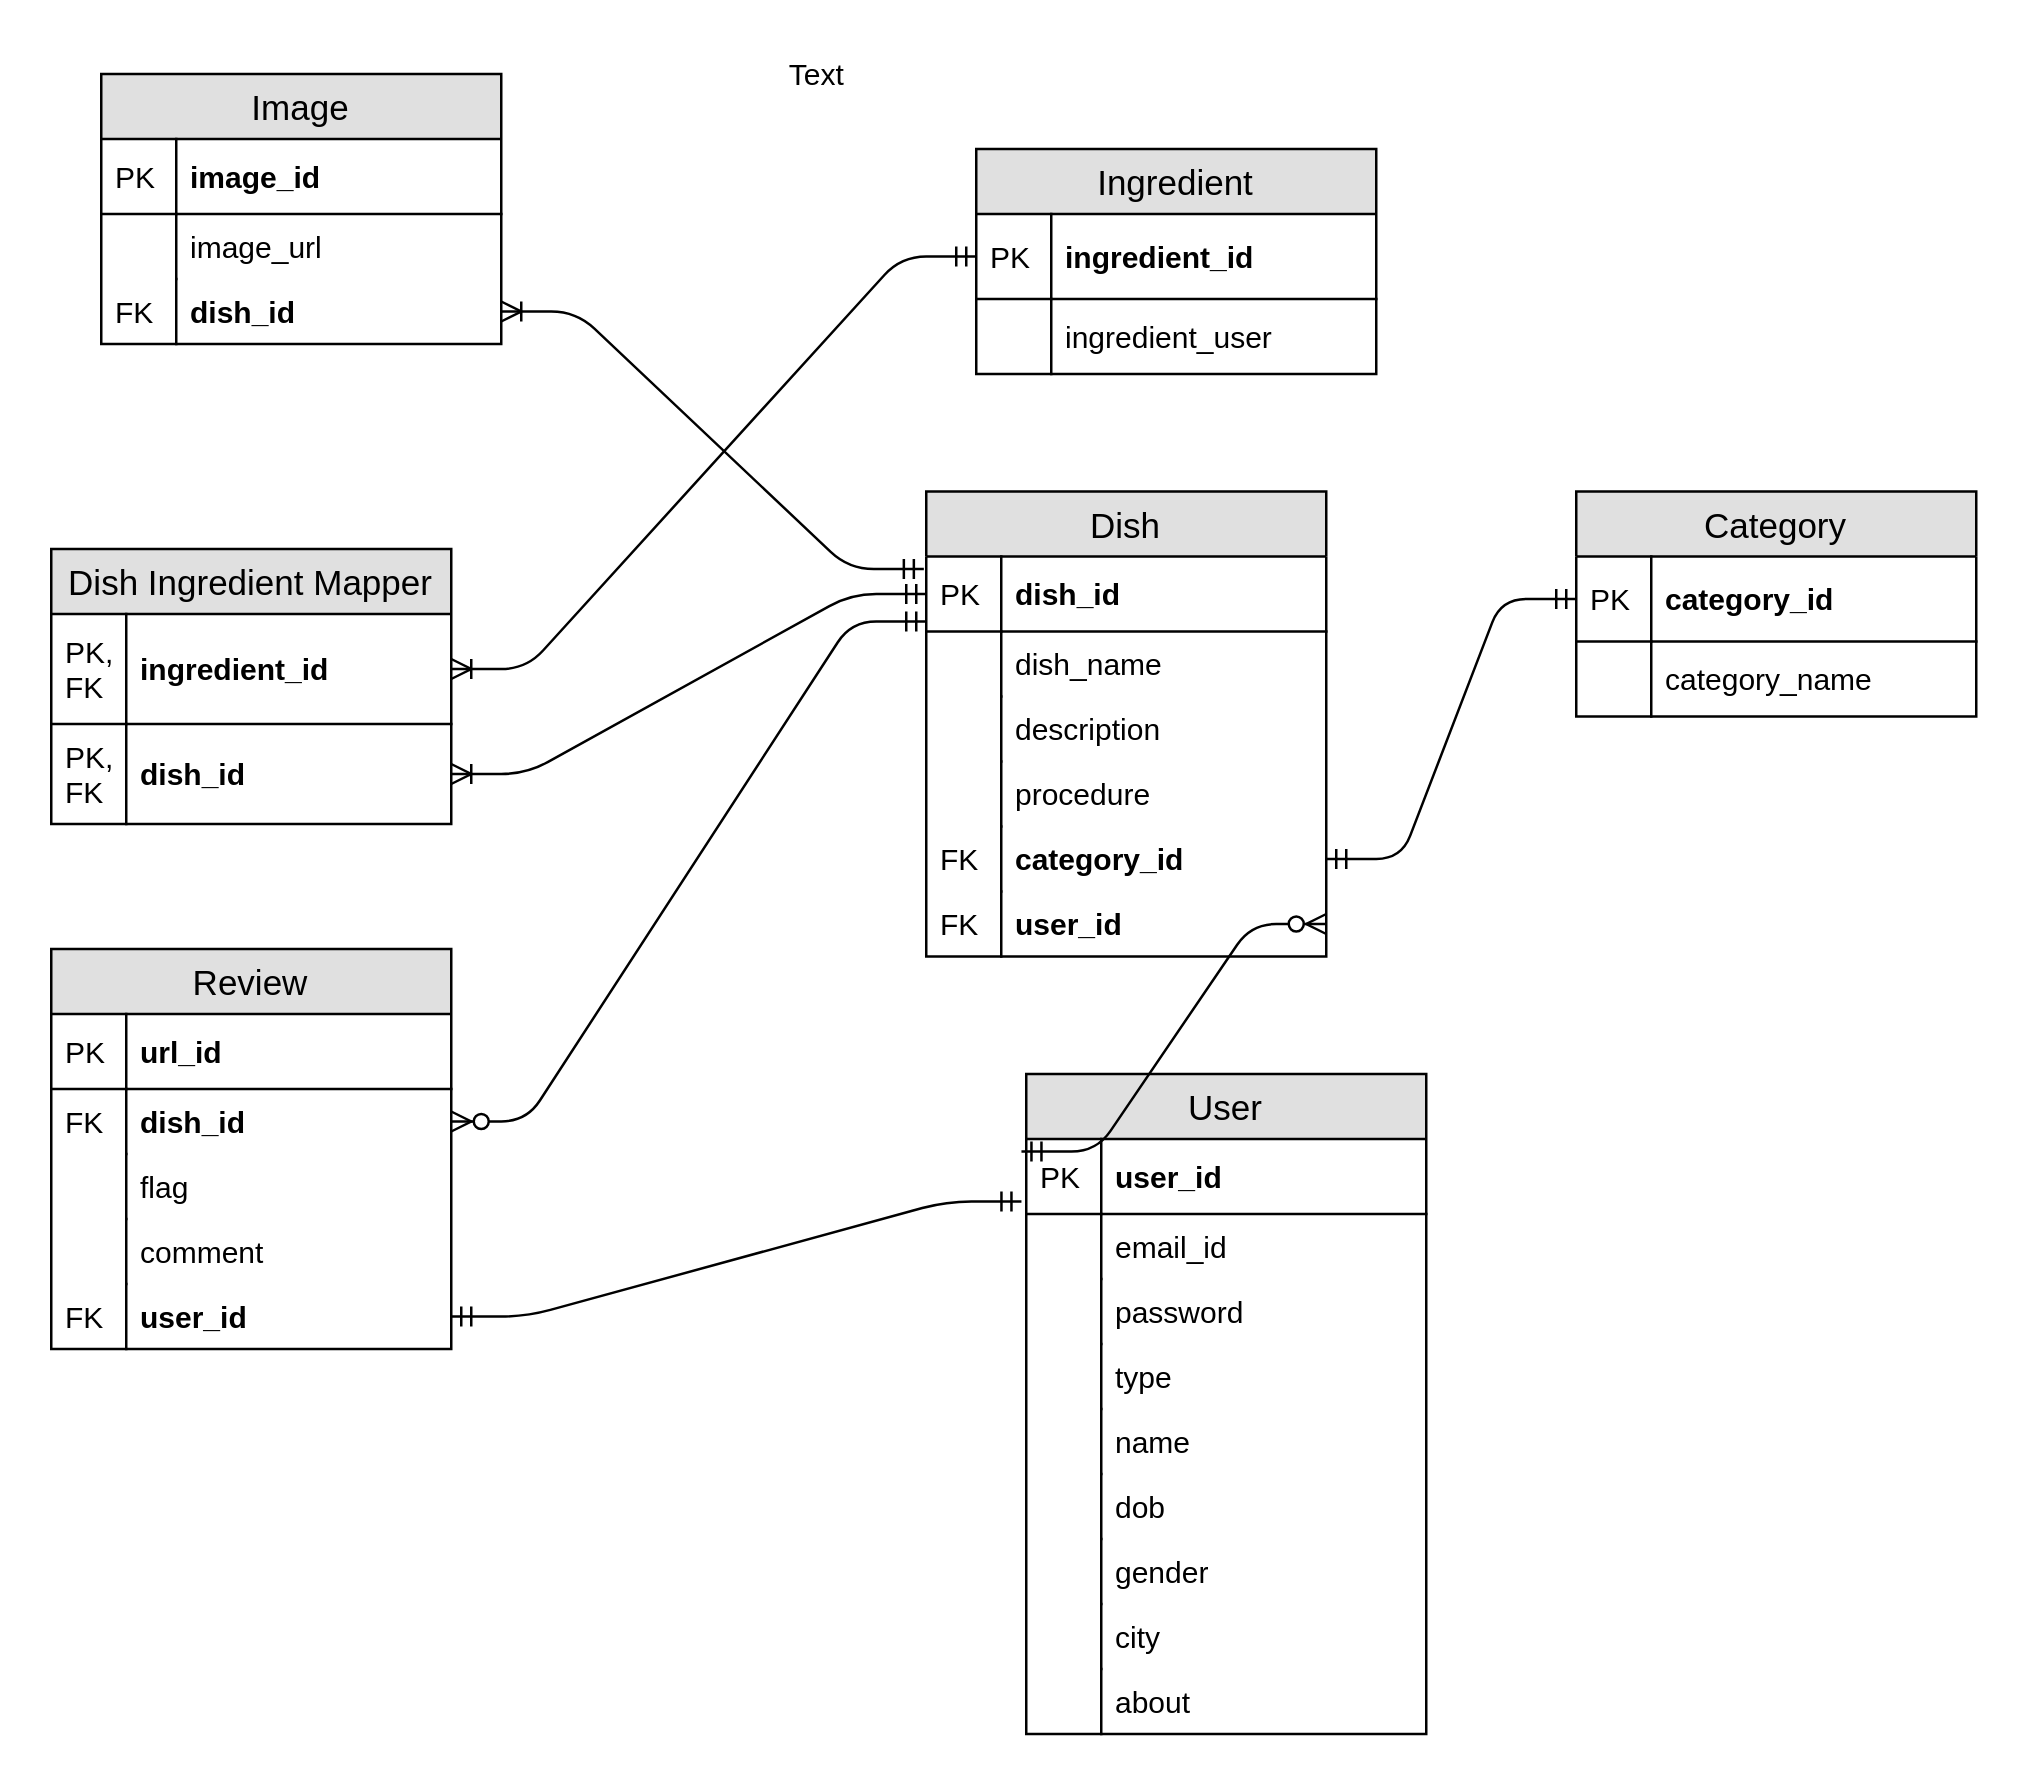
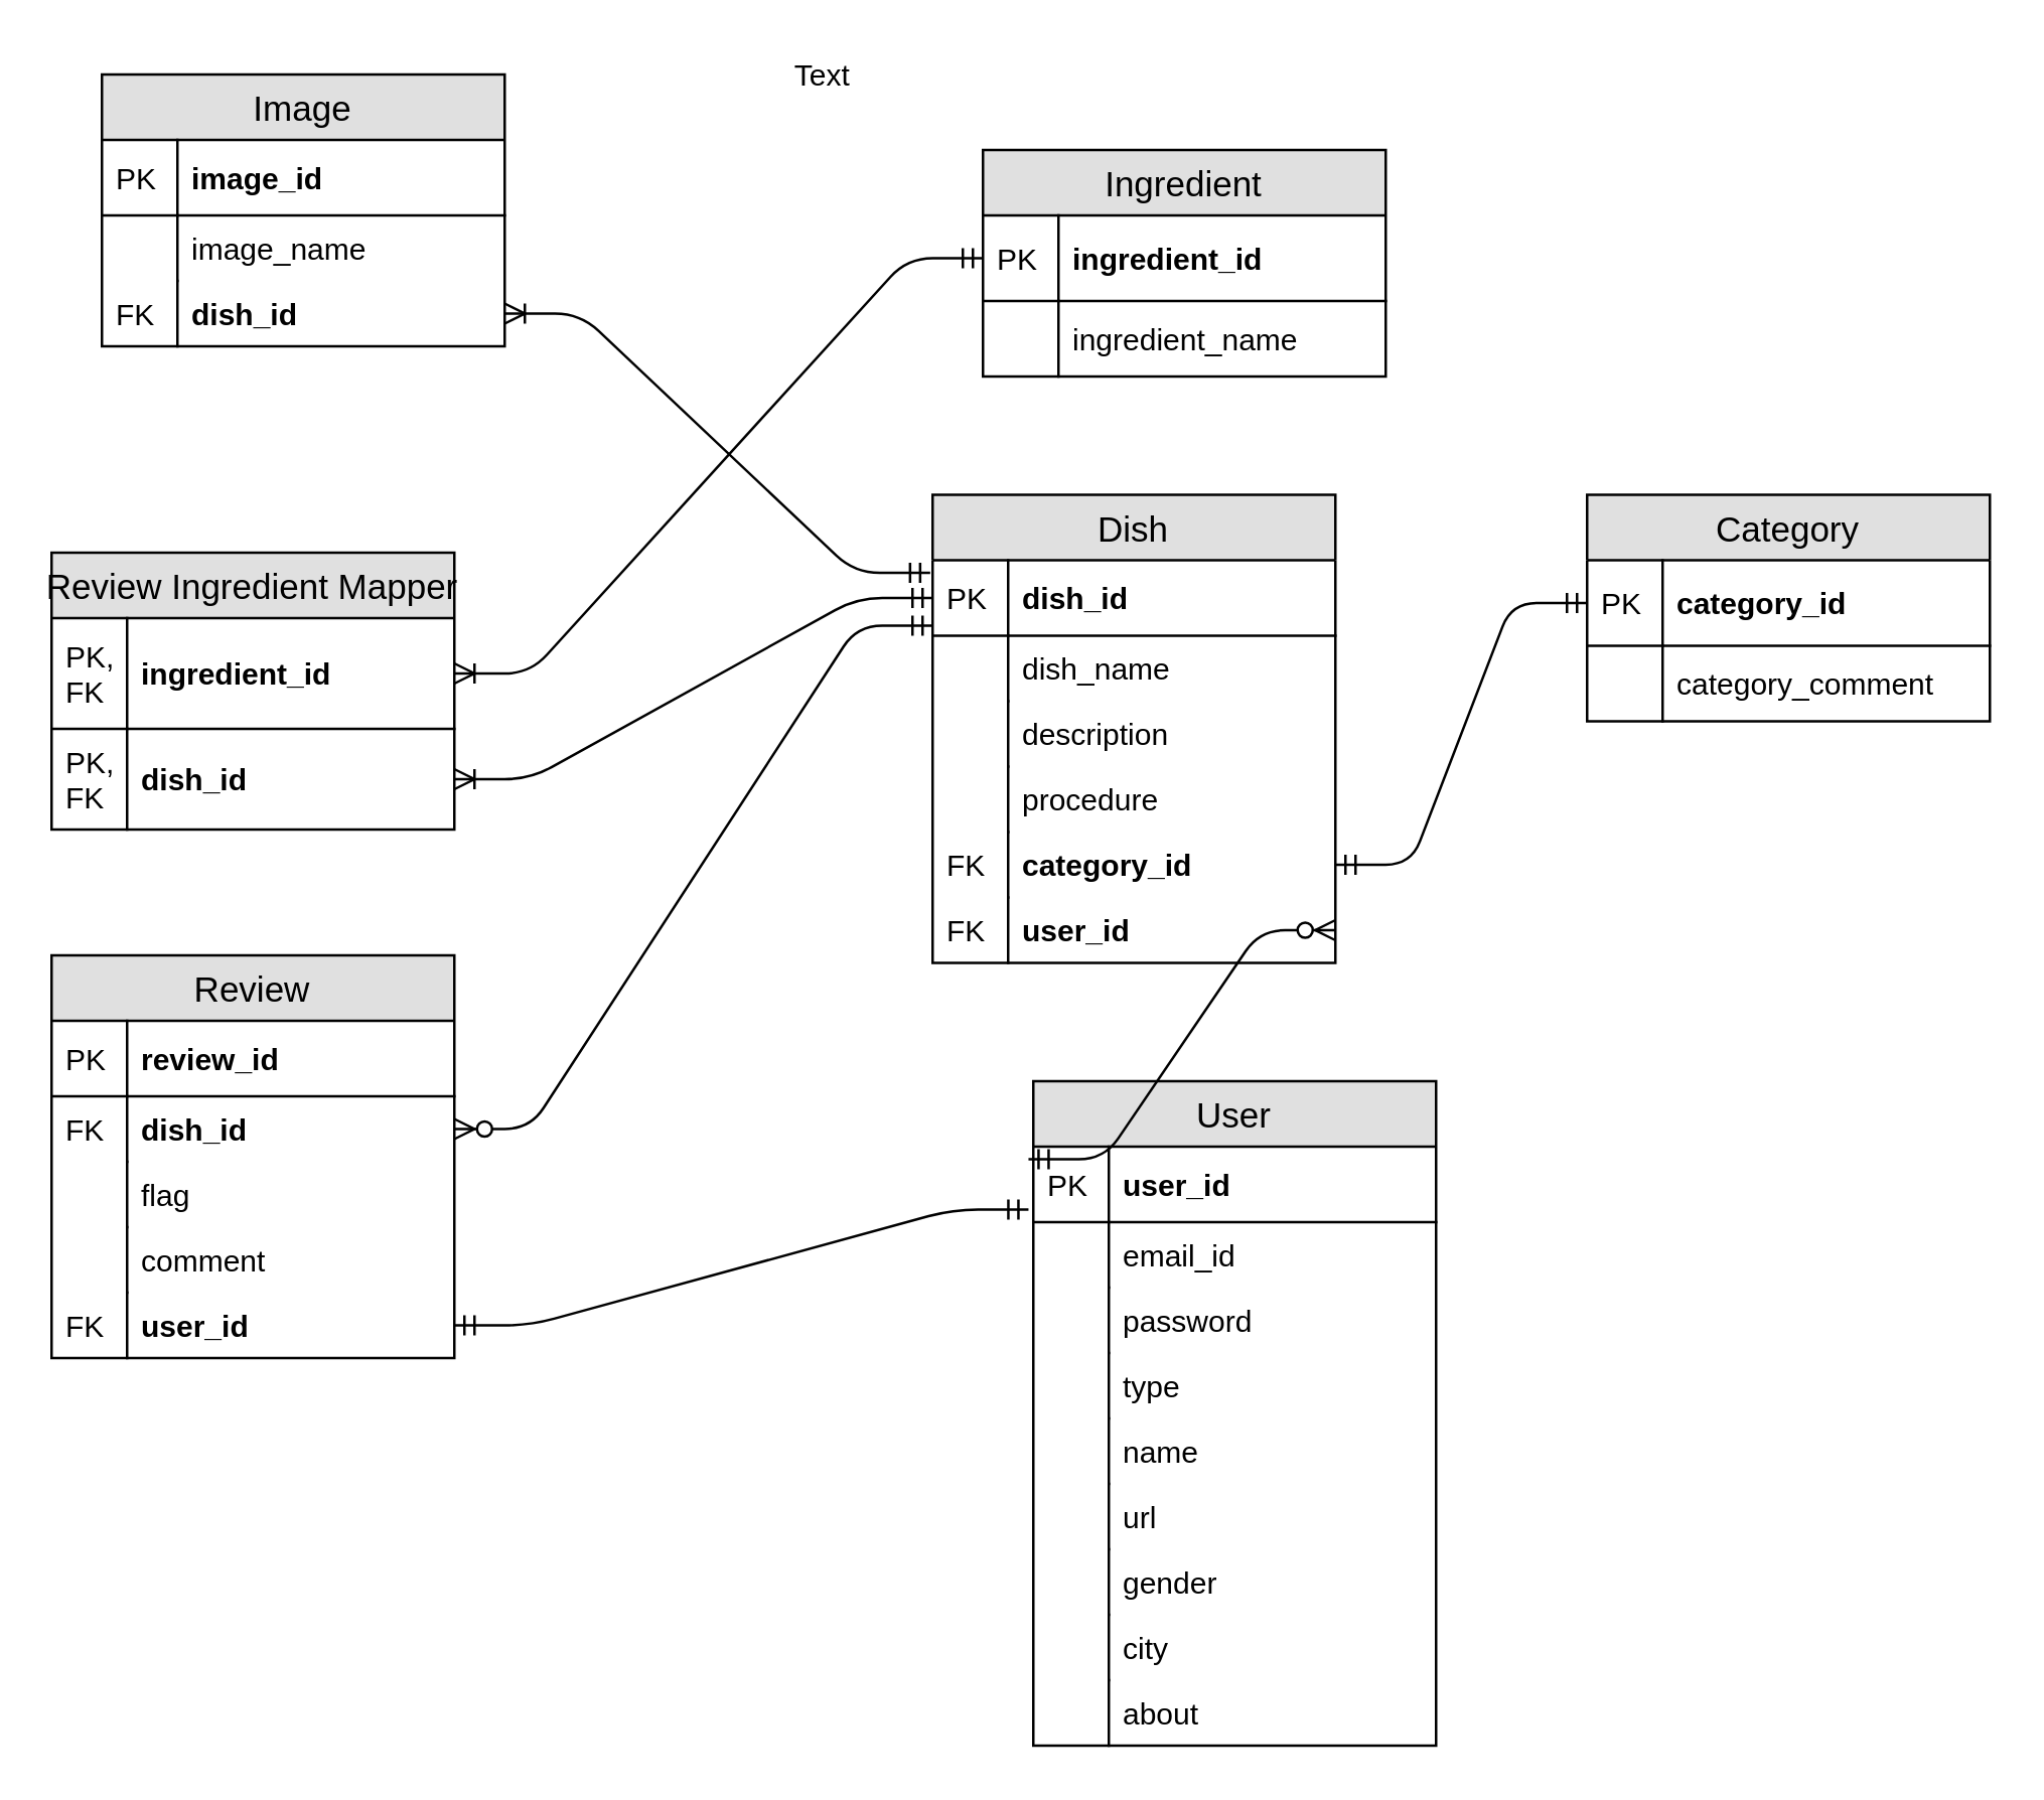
- <mxCell id="18" value="image_url" style="shape=partialRectangle;top=0;left=0;right=0;bottom=0;align=left;verticalAlign=top;fillColor=none;spacingLeft=34;spacingRight=4;overflow=hidden;rotatable=0;points=[[0,0.5],[1,0.5]];portConstraint=eastwest;dropTarget=0;fontSize=12;" parent="15" vertex="1"><mxGeometry y="56" width="160" height="26" as="geometry" /></mxCell>
+ <mxCell id="18" value="image_name" style="shape=partialRectangle;top=0;left=0;right=0;bottom=0;align=left;verticalAlign=top;fillColor=none;spacingLeft=34;spacingRight=4;overflow=hidden;rotatable=0;points=[[0,0.5],[1,0.5]];portConstraint=eastwest;dropTarget=0;fontSize=12;" parent="15" vertex="1"><mxGeometry y="56" width="160" height="26" as="geometry" /></mxCell>
- <mxCell id="65" value="ingredient_user" style="shape=partialRectangle;top=0;left=0;right=0;bottom=0;align=left;verticalAlign=middle;fillColor=none;spacingLeft=34;spacingRight=4;overflow=hidden;rotatable=0;points=[[0,0.5],[1,0.5]];portConstraint=eastwest;dropTarget=0;fontSize=12;fontStyle=0" vertex="1" parent="62"><mxGeometry y="60" width="160" height="30" as="geometry" /></mxCell>
+ <mxCell id="65" value="ingredient_name" style="shape=partialRectangle;top=0;left=0;right=0;bottom=0;align=left;verticalAlign=middle;fillColor=none;spacingLeft=34;spacingRight=4;overflow=hidden;rotatable=0;points=[[0,0.5],[1,0.5]];portConstraint=eastwest;dropTarget=0;fontSize=12;fontStyle=0" vertex="1" parent="62"><mxGeometry y="60" width="160" height="30" as="geometry" /></mxCell>
- <mxCell id="56" value="Dish Ingredient Mapper" style="swimlane;fontStyle=0;childLayout=stackLayout;horizontal=1;startSize=26;fillColor=#e0e0e0;horizontalStack=0;resizeParent=1;resizeParentMax=0;resizeLast=0;collapsible=1;marginBottom=0;swimlaneFillColor=#ffffff;align=center;fontSize=14;" vertex="1" parent="1"><mxGeometry x="20" y="219" width="160" height="110" as="geometry" /></mxCell>
+ <mxCell id="56" value="Review Ingredient Mapper" style="swimlane;fontStyle=0;childLayout=stackLayout;horizontal=1;startSize=26;fillColor=#e0e0e0;horizontalStack=0;resizeParent=1;resizeParentMax=0;resizeLast=0;collapsible=1;marginBottom=0;swimlaneFillColor=#ffffff;align=center;fontSize=14;" vertex="1" parent="1"><mxGeometry x="20" y="219" width="160" height="110" as="geometry" /></mxCell>
- <mxCell id="71" value="category_name" style="shape=partialRectangle;top=0;left=0;right=0;bottom=0;align=left;verticalAlign=middle;fillColor=none;spacingLeft=34;spacingRight=4;overflow=hidden;rotatable=0;points=[[0,0.5],[1,0.5]];portConstraint=eastwest;dropTarget=0;fontSize=12;fontStyle=0" vertex="1" parent="68"><mxGeometry y="60" width="160" height="30" as="geometry" /></mxCell>
+ <mxCell id="71" value="category_comment" style="shape=partialRectangle;top=0;left=0;right=0;bottom=0;align=left;verticalAlign=middle;fillColor=none;spacingLeft=34;spacingRight=4;overflow=hidden;rotatable=0;points=[[0,0.5],[1,0.5]];portConstraint=eastwest;dropTarget=0;fontSize=12;fontStyle=0" vertex="1" parent="68"><mxGeometry y="60" width="160" height="30" as="geometry" /></mxCell>
- <mxCell id="43" value="url_id" style="shape=partialRectangle;top=0;left=0;right=0;bottom=1;align=left;verticalAlign=middle;fillColor=none;spacingLeft=34;spacingRight=4;overflow=hidden;rotatable=0;points=[[0,0.5],[1,0.5]];portConstraint=eastwest;dropTarget=0;fontStyle=1;fontSize=12;" parent="42" vertex="1"><mxGeometry y="26" width="160" height="30" as="geometry" /></mxCell>
+ <mxCell id="43" value="review_id" style="shape=partialRectangle;top=0;left=0;right=0;bottom=1;align=left;verticalAlign=middle;fillColor=none;spacingLeft=34;spacingRight=4;overflow=hidden;rotatable=0;points=[[0,0.5],[1,0.5]];portConstraint=eastwest;dropTarget=0;fontStyle=1;fontSize=12;" parent="42" vertex="1"><mxGeometry y="26" width="160" height="30" as="geometry" /></mxCell>
- <mxCell id="33" value="dob" style="shape=partialRectangle;top=0;left=0;right=0;bottom=0;align=left;verticalAlign=top;fillColor=none;spacingLeft=34;spacingRight=4;overflow=hidden;rotatable=0;points=[[0,0.5],[1,0.5]];portConstraint=eastwest;dropTarget=0;fontSize=12;" parent="22" vertex="1"><mxGeometry y="160" width="160" height="26" as="geometry" /></mxCell>
+ <mxCell id="33" value="url" style="shape=partialRectangle;top=0;left=0;right=0;bottom=0;align=left;verticalAlign=top;fillColor=none;spacingLeft=34;spacingRight=4;overflow=hidden;rotatable=0;points=[[0,0.5],[1,0.5]];portConstraint=eastwest;dropTarget=0;fontSize=12;" parent="22" vertex="1"><mxGeometry y="160" width="160" height="26" as="geometry" /></mxCell>
